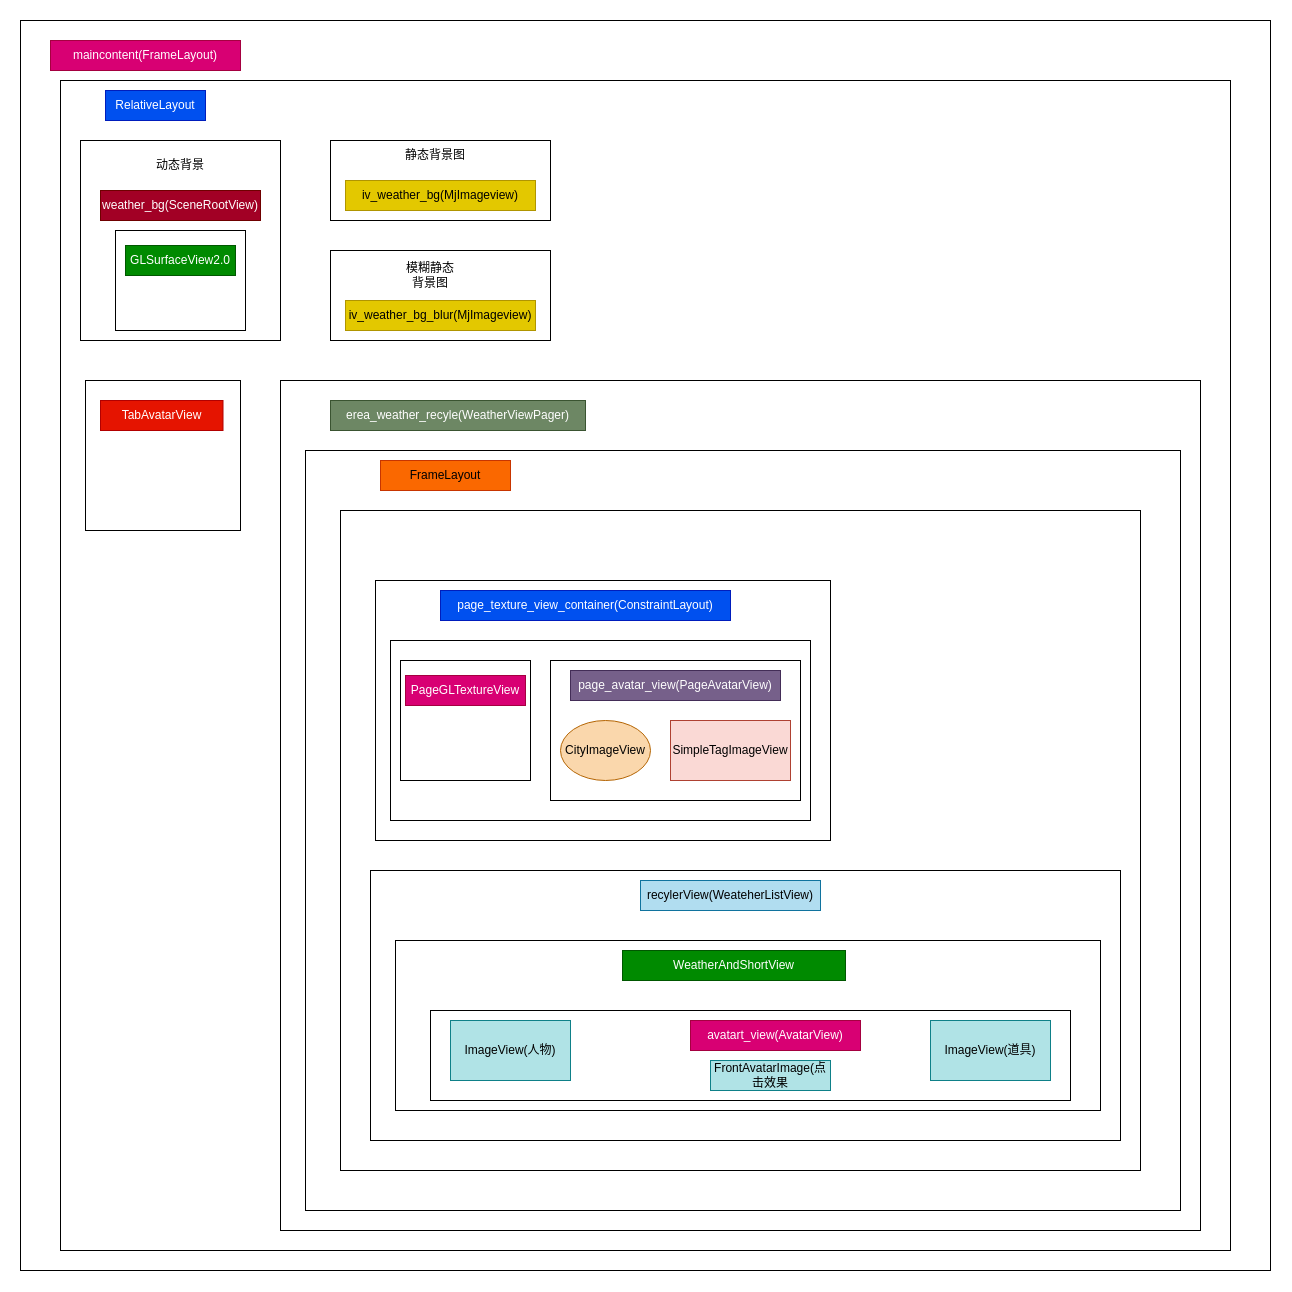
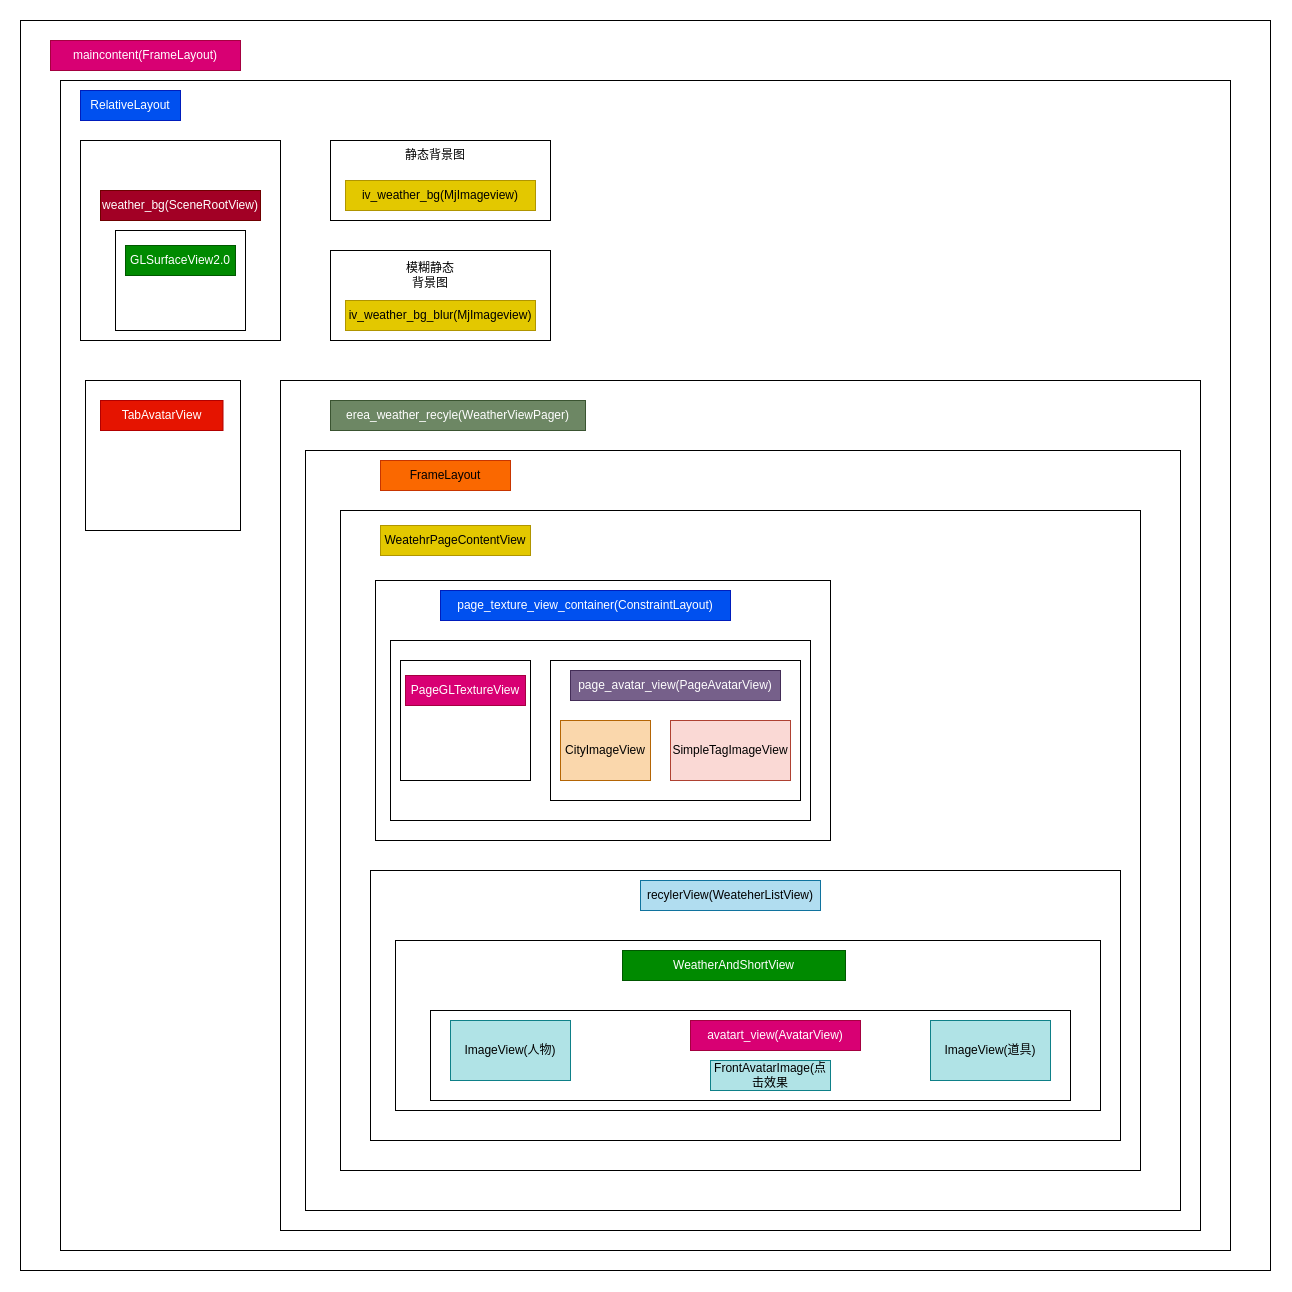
- <mxCell id="5" value="RelativeLayout" style="text;html=1;align=center;verticalAlign=middle;whiteSpace=wrap;rounded=0;fillColor=#0050ef;fontColor=#ffffff;strokeColor=#001DBC;" vertex="1" parent="1"><mxGeometry x="105" y="90" width="100" height="30" as="geometry" /></mxCell>
+ <mxCell id="5" value="RelativeLayout" style="text;html=1;align=center;verticalAlign=middle;whiteSpace=wrap;rounded=0;fillColor=#0050ef;fontColor=#ffffff;strokeColor=#001DBC;" vertex="1" parent="1"><mxGeometry x="80" y="90" width="100" height="30" as="geometry" /></mxCell>
- <mxCell id="10" value="动态背景" style="text;html=1;align=center;verticalAlign=middle;whiteSpace=wrap;rounded=0;" vertex="1" parent="1"><mxGeometry x="150" y="150" width="60" height="30" as="geometry" /></mxCell>
+ <mxCell id="24" value="WeatehrPageContentView" style="text;html=1;align=center;verticalAlign=middle;whiteSpace=wrap;rounded=0;fillColor=#e3c800;fontColor=#000000;strokeColor=#B09500;" vertex="1" parent="1"><mxGeometry x="380" y="525" width="150" height="30" as="geometry" /></mxCell>
- <mxCell id="32" value="CityImageView" style="ellipse;whiteSpace=wrap;html=1;fillColor=#fad7ac;strokeColor=#b46504;" vertex="1" parent="1"><mxGeometry x="560" y="720" width="90" height="60" as="geometry" /></mxCell>
+ <mxCell id="32" value="CityImageView" style="rounded=0;whiteSpace=wrap;html=1;fillColor=#fad7ac;strokeColor=#b46504;" vertex="1" parent="1"><mxGeometry x="560" y="720" width="90" height="60" as="geometry" /></mxCell>
